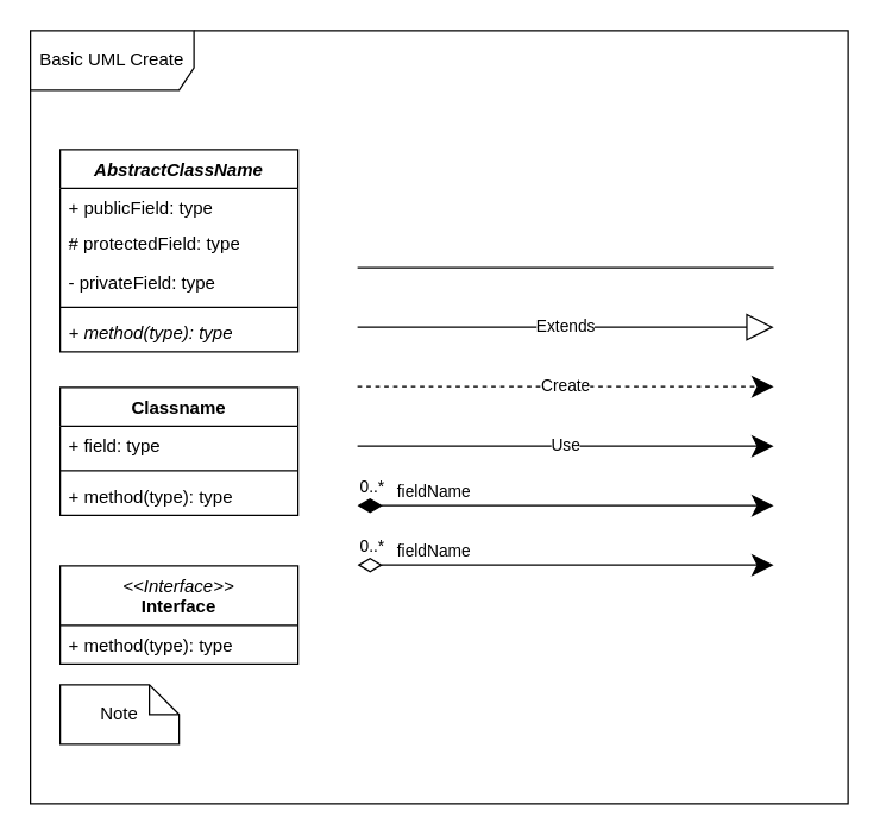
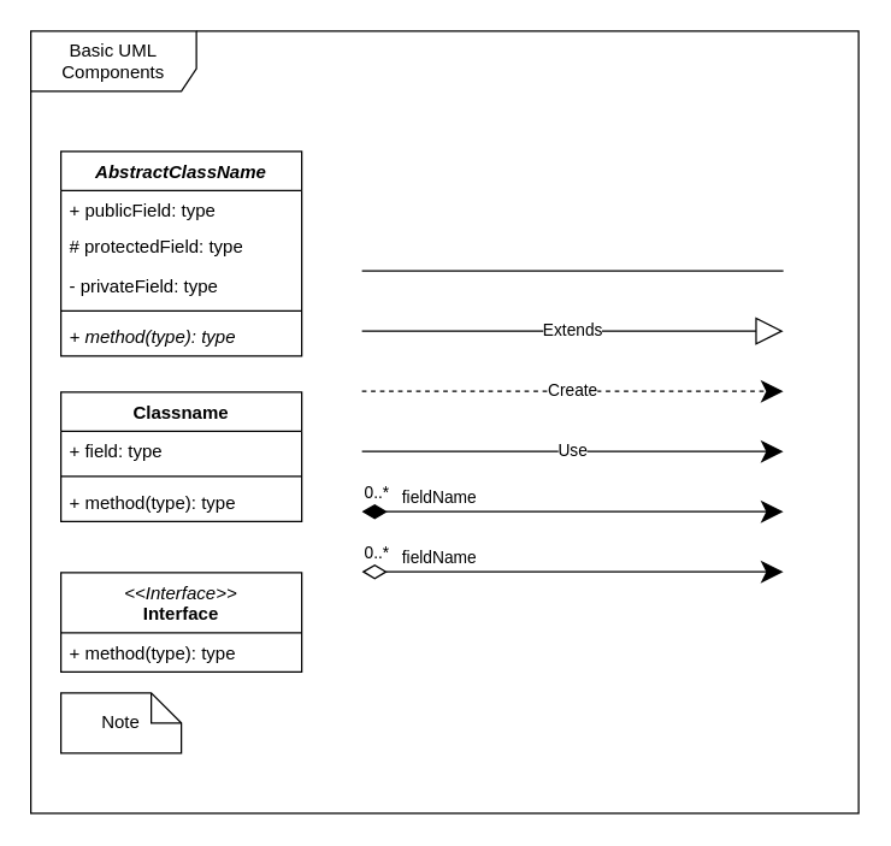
- <mxCell id="24" value="Basic UML Create" style="shape=umlFrame;whiteSpace=wrap;html=1;pointerEvents=0;width=110;height=40;" parent="2" vertex="1"><mxGeometry width="550" height="520" as="geometry" /></mxCell>
+ <mxCell id="24" value="Basic UML Components" style="shape=umlFrame;whiteSpace=wrap;html=1;pointerEvents=0;width=110;height=40;" parent="2" vertex="1"><mxGeometry width="550" height="520" as="geometry" /></mxCell>
